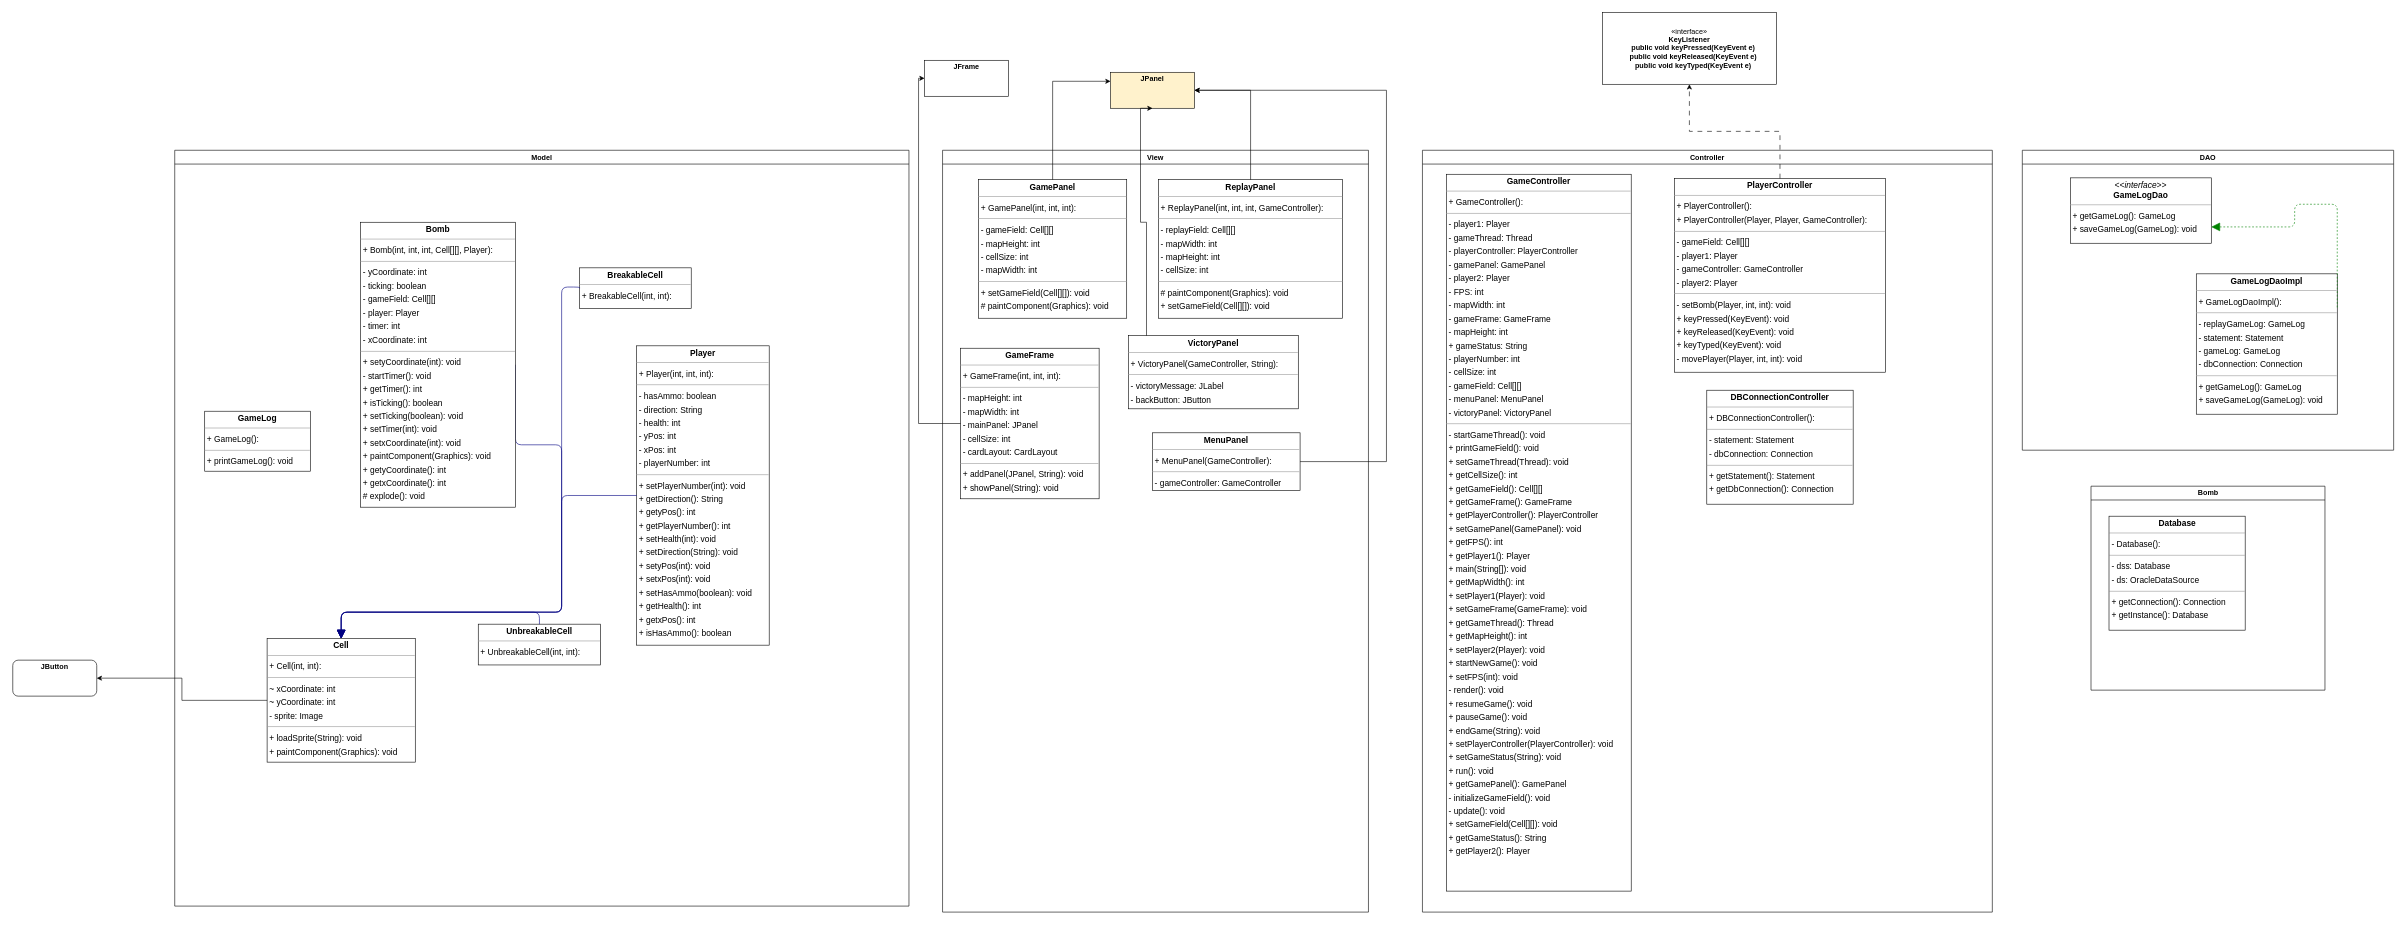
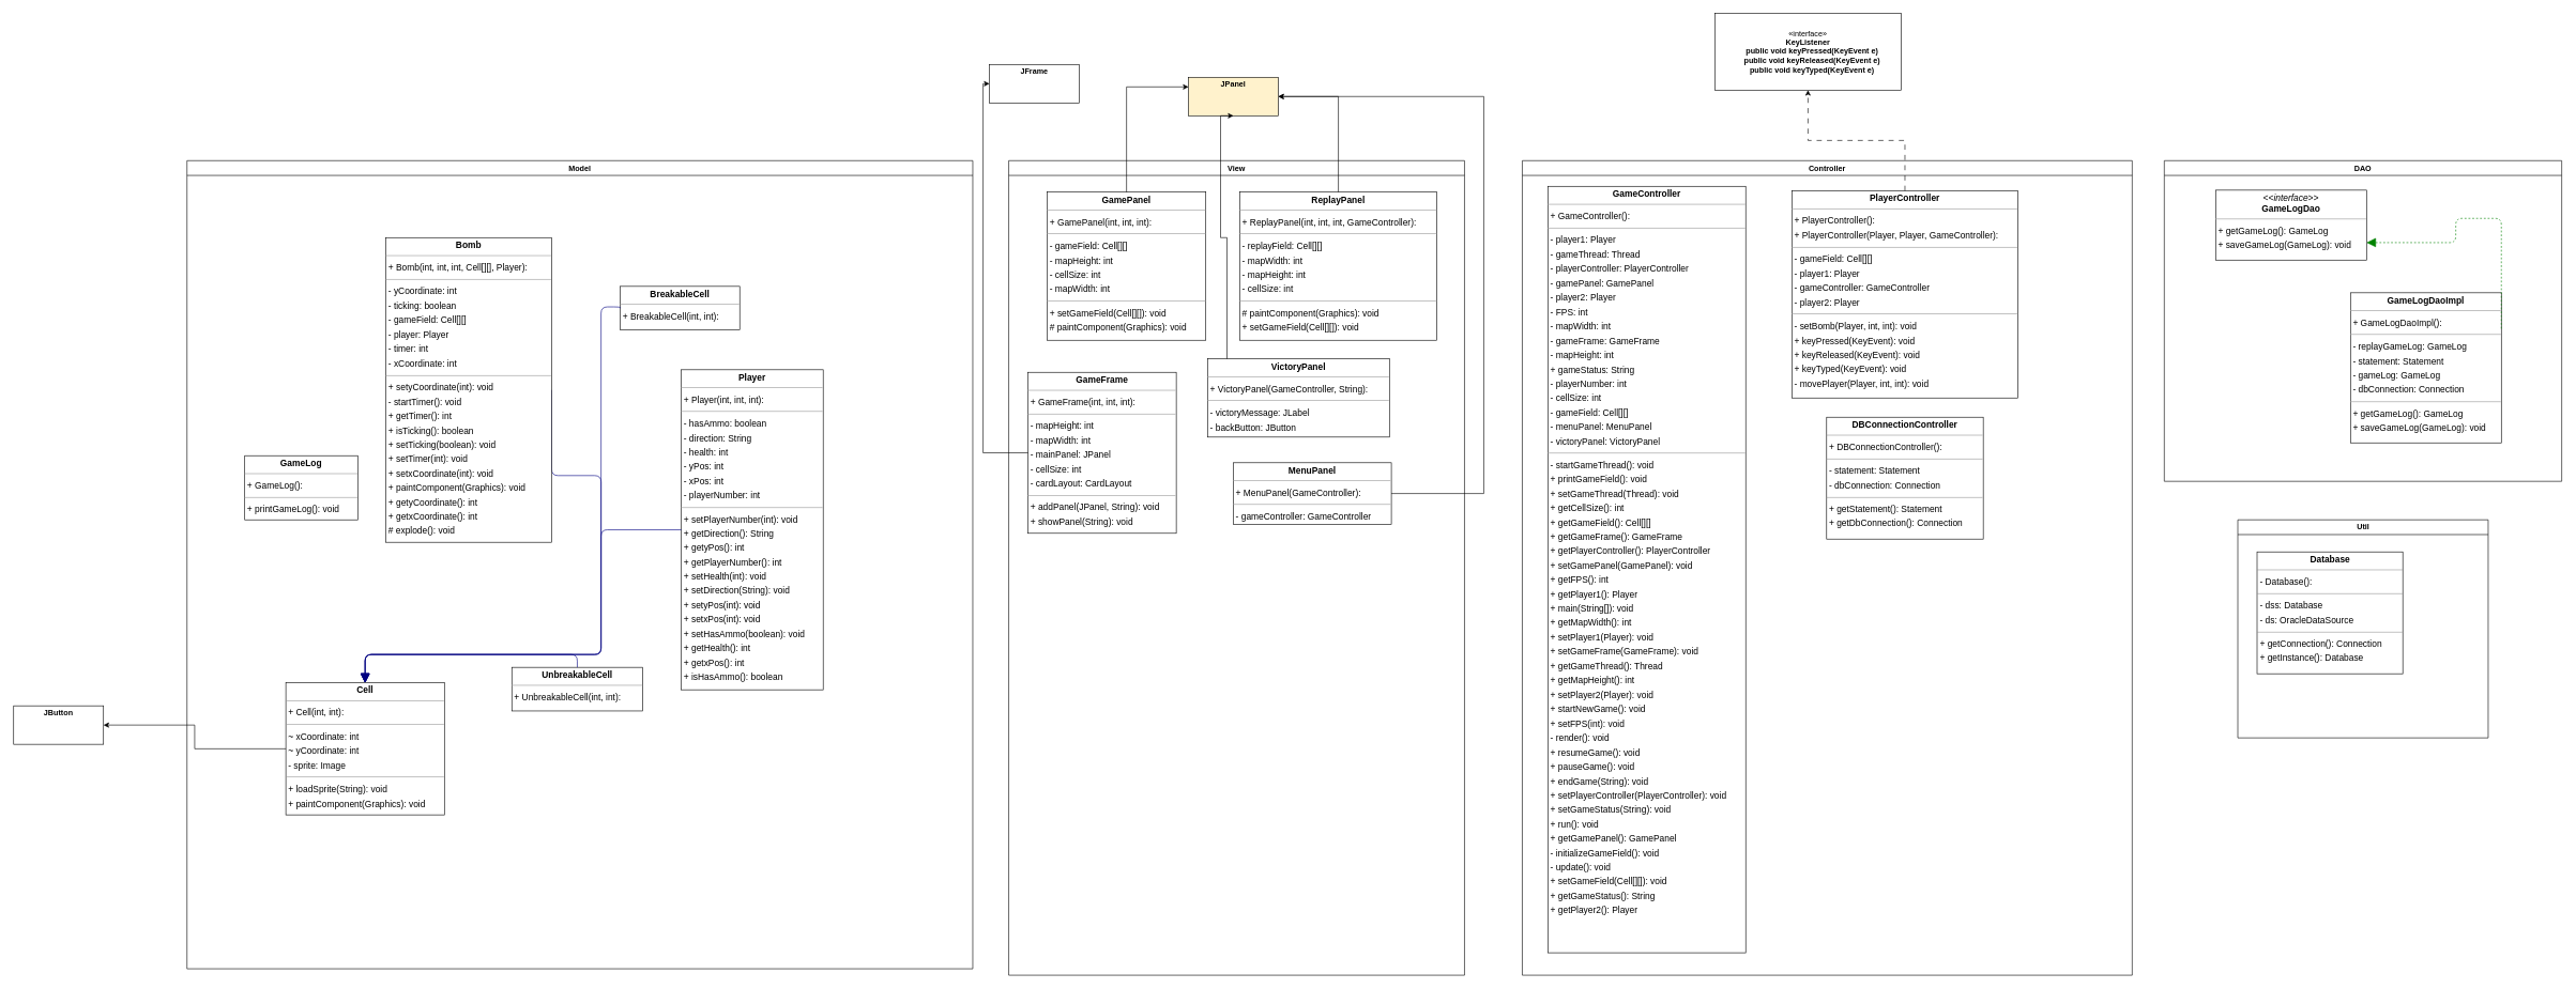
- <mxCell id="22" value="&lt;p style=&quot;margin:0px;margin-top:4px;text-align:center;&quot;&gt;&lt;b&gt;GameLog&lt;/b&gt;&lt;/p&gt;&lt;hr size=&quot;1&quot;/&gt;&lt;p style=&quot;margin:0 0 0 4px;line-height:1.6;&quot;&gt;+ GameLog(): &lt;/p&gt;&lt;hr size=&quot;1&quot;/&gt;&lt;p style=&quot;margin:0 0 0 4px;line-height:1.6;&quot;&gt;+ printGameLog(): void&lt;/p&gt;" style="verticalAlign=top;align=left;overflow=fill;fontSize=14;fontFamily=Helvetica;html=1;rounded=0;shadow=0;comic=0;labelBackgroundColor=none;strokeWidth=1;" parent="12" vertex="1"><mxGeometry x="50" y="435" width="176" height="100" as="geometry" /></mxCell>
+ <mxCell id="22" value="&lt;p style=&quot;margin:0px;margin-top:4px;text-align:center;&quot;&gt;&lt;b&gt;GameLog&lt;/b&gt;&lt;/p&gt;&lt;hr size=&quot;1&quot;/&gt;&lt;p style=&quot;margin:0 0 0 4px;line-height:1.6;&quot;&gt;+ GameLog(): &lt;/p&gt;&lt;hr size=&quot;1&quot;/&gt;&lt;p style=&quot;margin:0 0 0 4px;line-height:1.6;&quot;&gt;+ printGameLog(): void&lt;/p&gt;" style="verticalAlign=top;align=left;overflow=fill;fontSize=14;fontFamily=Helvetica;html=1;rounded=0;shadow=0;comic=0;labelBackgroundColor=none;strokeWidth=1;" parent="12" vertex="1"><mxGeometry x="90" y="460" width="176" height="100" as="geometry" /></mxCell>
- <mxCell id="27" value="Bomb" style="swimlane;whiteSpace=wrap;html=1;startSize=23;" vertex="1" parent="1"><mxGeometry x="3484.5" y="810" width="390" height="340" as="geometry" /></mxCell>
+ <mxCell id="27" value="Util" style="swimlane;whiteSpace=wrap;html=1;startSize=23;" vertex="1" parent="1"><mxGeometry x="3484.5" y="810" width="390" height="340" as="geometry" /></mxCell>
- <mxCell id="38" value="&lt;p style=&quot;margin:0px;margin-top:4px;text-align:center;&quot;&gt;&lt;b&gt;JButton&lt;/b&gt;&lt;/p&gt;" style="verticalAlign=top;align=left;overflow=fill;html=1;whiteSpace=wrap;rounded=1;" vertex="1" parent="1"><mxGeometry x="20" y="1100" width="140" height="60" as="geometry" /></mxCell>
+ <mxCell id="38" value="&lt;p style=&quot;margin:0px;margin-top:4px;text-align:center;&quot;&gt;&lt;b&gt;JButton&lt;/b&gt;&lt;/p&gt;" style="verticalAlign=top;align=left;overflow=fill;html=1;whiteSpace=wrap;" vertex="1" parent="1"><mxGeometry x="20" y="1100" width="140" height="60" as="geometry" /></mxCell>
